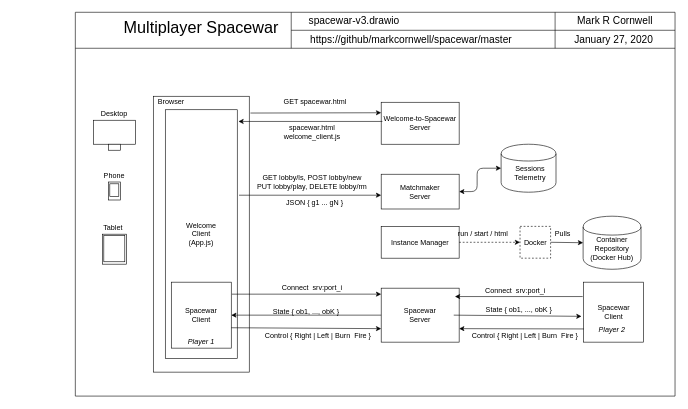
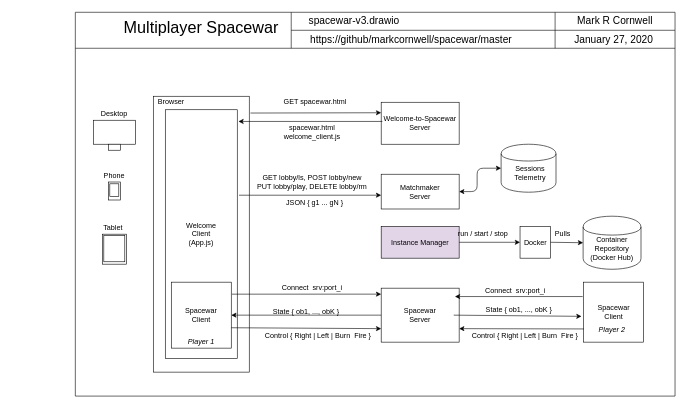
- <mxCell id="63" value="run / start / html" style="text;html=1;strokeColor=none;fillColor=none;align=center;verticalAlign=middle;whiteSpace=wrap;rounded=0;" parent="1" vertex="1"><mxGeometry x="755" y="380" width="100" height="20" as="geometry" /></mxCell>
+ <mxCell id="63" value="run / start / stop" style="text;html=1;strokeColor=none;fillColor=none;align=center;verticalAlign=middle;whiteSpace=wrap;rounded=0;" parent="1" vertex="1"><mxGeometry x="755" y="380" width="100" height="20" as="geometry" /></mxCell>
- <mxCell id="14" value="Instance Manager" style="rounded=0;whiteSpace=wrap;html=1;" parent="1" vertex="1"><mxGeometry x="635" y="377" width="130" height="53" as="geometry" /></mxCell>
+ <mxCell id="14" value="Instance Manager" style="rounded=0;whiteSpace=wrap;html=1;fillColor=#e1d5e7;" parent="1" vertex="1"><mxGeometry x="635" y="377" width="130" height="53" as="geometry" /></mxCell>
- <mxCell id="15" value="" style="endArrow=classic;html=1;exitX=1;exitY=0.5;exitDx=0;exitDy=0;entryX=0;entryY=0.5;entryDx=0;entryDy=0;dashed=1;" parent="1" source="14" target="61" edge="1"><mxGeometry width="50" height="50" relative="1" as="geometry"><mxPoint x="205" y="580" as="sourcePoint" /><mxPoint x="255" y="530" as="targetPoint" /></mxGeometry></mxCell>
+ <mxCell id="15" value="" style="endArrow=classic;html=1;exitX=1;exitY=0.5;exitDx=0;exitDy=0;entryX=0;entryY=0.5;entryDx=0;entryDy=0;" parent="1" source="14" target="61" edge="1"><mxGeometry width="50" height="50" relative="1" as="geometry"><mxPoint x="205" y="580" as="sourcePoint" /><mxPoint x="255" y="530" as="targetPoint" /></mxGeometry></mxCell>
- <mxCell id="61" value="Docker" style="rounded=0;whiteSpace=wrap;html=1;dashed=1;" parent="1" vertex="1"><mxGeometry x="866.53" y="377" width="50.97" height="53" as="geometry" /></mxCell>
+ <mxCell id="61" value="Docker" style="rounded=0;whiteSpace=wrap;html=1;" parent="1" vertex="1"><mxGeometry x="866.53" y="377" width="50.97" height="53" as="geometry" /></mxCell>
